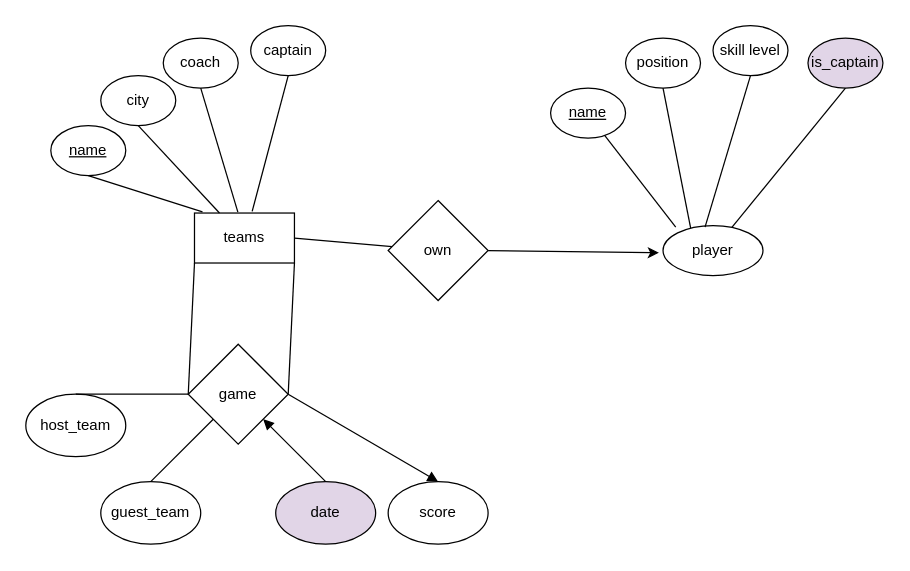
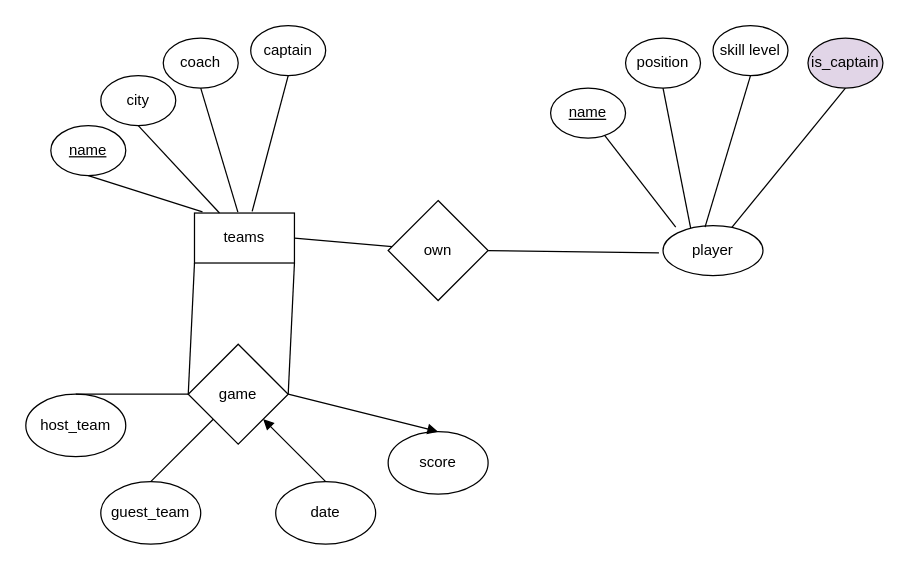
- <mxCell id="22" value="" style="endArrow=classic;html=1;rounded=0;entryX=-0.041;entryY=0.546;entryDx=0;entryDy=0;entryPerimeter=0;exitX=1;exitY=0.5;exitDx=0;exitDy=0;" edge="1" parent="1" source="21" target="12"><mxGeometry width="50" height="50" relative="1" as="geometry"><mxPoint x="340" y="220" as="sourcePoint" /><mxPoint x="390" y="170" as="targetPoint" /></mxGeometry></mxCell>
+ <mxCell id="22" value="" style="endArrow=none;html=1;rounded=0;entryX=-0.041;entryY=0.546;entryDx=0;entryDy=0;entryPerimeter=0;exitX=1;exitY=0.5;exitDx=0;exitDy=0;" edge="1" parent="1" source="21" target="12"><mxGeometry width="50" height="50" relative="1" as="geometry"><mxPoint x="340" y="220" as="sourcePoint" /><mxPoint x="390" y="170" as="targetPoint" /></mxGeometry></mxCell>
- <mxCell id="27" value="date" style="ellipse;whiteSpace=wrap;html=1;fillColor=#e1d5e7;" vertex="1" parent="1"><mxGeometry x="220" y="385" width="80" height="50" as="geometry" /></mxCell>
+ <mxCell id="27" value="date" style="ellipse;whiteSpace=wrap;html=1;" vertex="1" parent="1"><mxGeometry x="220" y="385" width="80" height="50" as="geometry" /></mxCell>
- <mxCell id="29" value="score" style="ellipse;whiteSpace=wrap;html=1;" vertex="1" parent="1"><mxGeometry x="310" y="385" width="80" height="50" as="geometry" /></mxCell>
+ <mxCell id="29" value="score" style="ellipse;whiteSpace=wrap;html=1;" vertex="1" parent="1"><mxGeometry x="310" y="345" width="80" height="50" as="geometry" /></mxCell>
